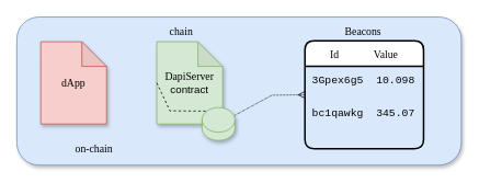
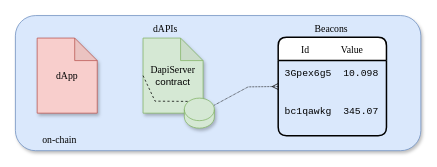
- <mxCell id="15" value="&lt;font style=&quot;font-size: 13px&quot; face=&quot;Verdana&quot;&gt;chain&lt;/font&gt;" style="text;html=1;strokeColor=none;fillColor=none;align=center;verticalAlign=middle;whiteSpace=wrap;rounded=0;fontFamily=Courier New;" parent="1" vertex="1"><mxGeometry x="190" y="23" width="60" height="30" as="geometry" /></mxCell>
+ <mxCell id="15" value="&lt;font style=&quot;font-size: 13px&quot; face=&quot;Verdana&quot;&gt;dAPIs&lt;/font&gt;" style="text;html=1;strokeColor=none;fillColor=none;align=center;verticalAlign=middle;whiteSpace=wrap;rounded=0;fontFamily=Courier New;" parent="1" vertex="1"><mxGeometry x="190" y="23" width="60" height="30" as="geometry" /></mxCell>
- <mxCell id="12" value="&lt;span style=&quot;font-size: 13px;&quot;&gt;bc1qawkg&amp;nbsp; 345.07&lt;/span&gt;" style="text;html=1;strokeColor=none;fillColor=none;align=left;verticalAlign=middle;whiteSpace=wrap;rounded=0;fontFamily=Courier New;" parent="1" vertex="1"><mxGeometry x="376.6" y="127" width="129" height="20" as="geometry" /></mxCell>
+ <mxCell id="12" value="&lt;span style=&quot;font-size: 13px;&quot;&gt;bc1qawkg&amp;nbsp; 345.07&lt;/span&gt;" style="text;html=1;strokeColor=none;fillColor=none;align=left;verticalAlign=middle;whiteSpace=wrap;rounded=0;fontFamily=Courier New;" parent="1" vertex="1"><mxGeometry x="376.6" y="137" width="129" height="20" as="geometry" /></mxCell>
- <mxCell id="6" value="&lt;font face=&quot;Verdana&quot; style=&quot;font-size: 13px&quot;&gt;on-chain&lt;/font&gt;" style="text;html=1;strokeColor=none;fillColor=none;align=center;verticalAlign=middle;whiteSpace=wrap;rounded=0;shadow=1;fontSize=14;" parent="1" vertex="1"><mxGeometry x="64" y="165" width="100" height="30" as="geometry" /></mxCell>
+ <mxCell id="6" value="&lt;font face=&quot;Verdana&quot; style=&quot;font-size: 13px&quot;&gt;on-chain&lt;/font&gt;" style="text;html=1;strokeColor=none;fillColor=none;align=center;verticalAlign=middle;whiteSpace=wrap;rounded=0;shadow=1;fontSize=14;" parent="1" vertex="1"><mxGeometry x="29" y="170" width="100" height="30" as="geometry" /></mxCell>
